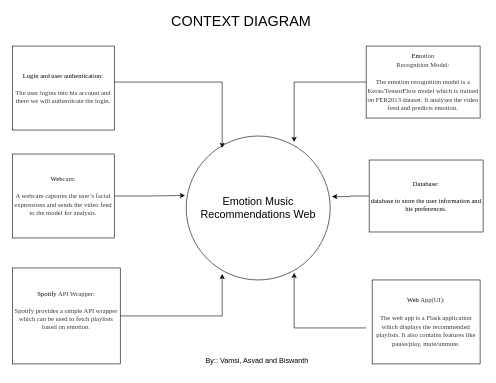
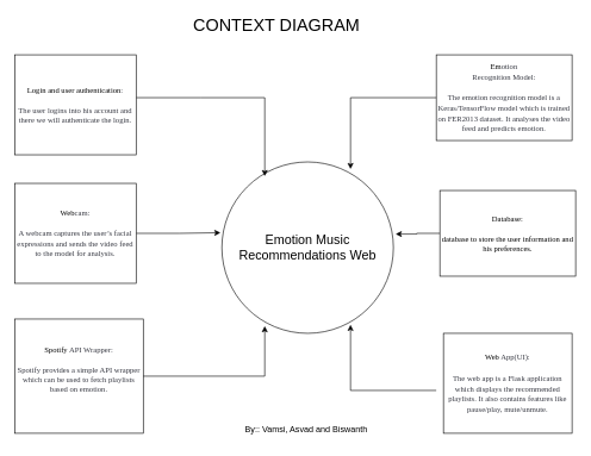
- <mxCell id="12" value="&lt;font style=&quot;font-size: 24px;&quot;&gt;CONTEXT DIAGRAM&amp;nbsp;&lt;/font&gt;" style="text;html=1;strokeColor=none;fillColor=none;align=center;verticalAlign=middle;whiteSpace=wrap;rounded=0;" parent="1" vertex="1"><mxGeometry x="145" y="20" width="520" height="30" as="geometry" /></mxCell>
+ <mxCell id="12" value="&lt;font style=&quot;font-size: 24px;&quot;&gt;CONTEXT DIAGRAM&amp;nbsp;&lt;/font&gt;" style="text;html=1;strokeColor=none;fillColor=none;align=center;verticalAlign=middle;whiteSpace=wrap;rounded=0;" parent="1" vertex="1"><mxGeometry x="130" y="20" width="520" height="30" as="geometry" /></mxCell>
